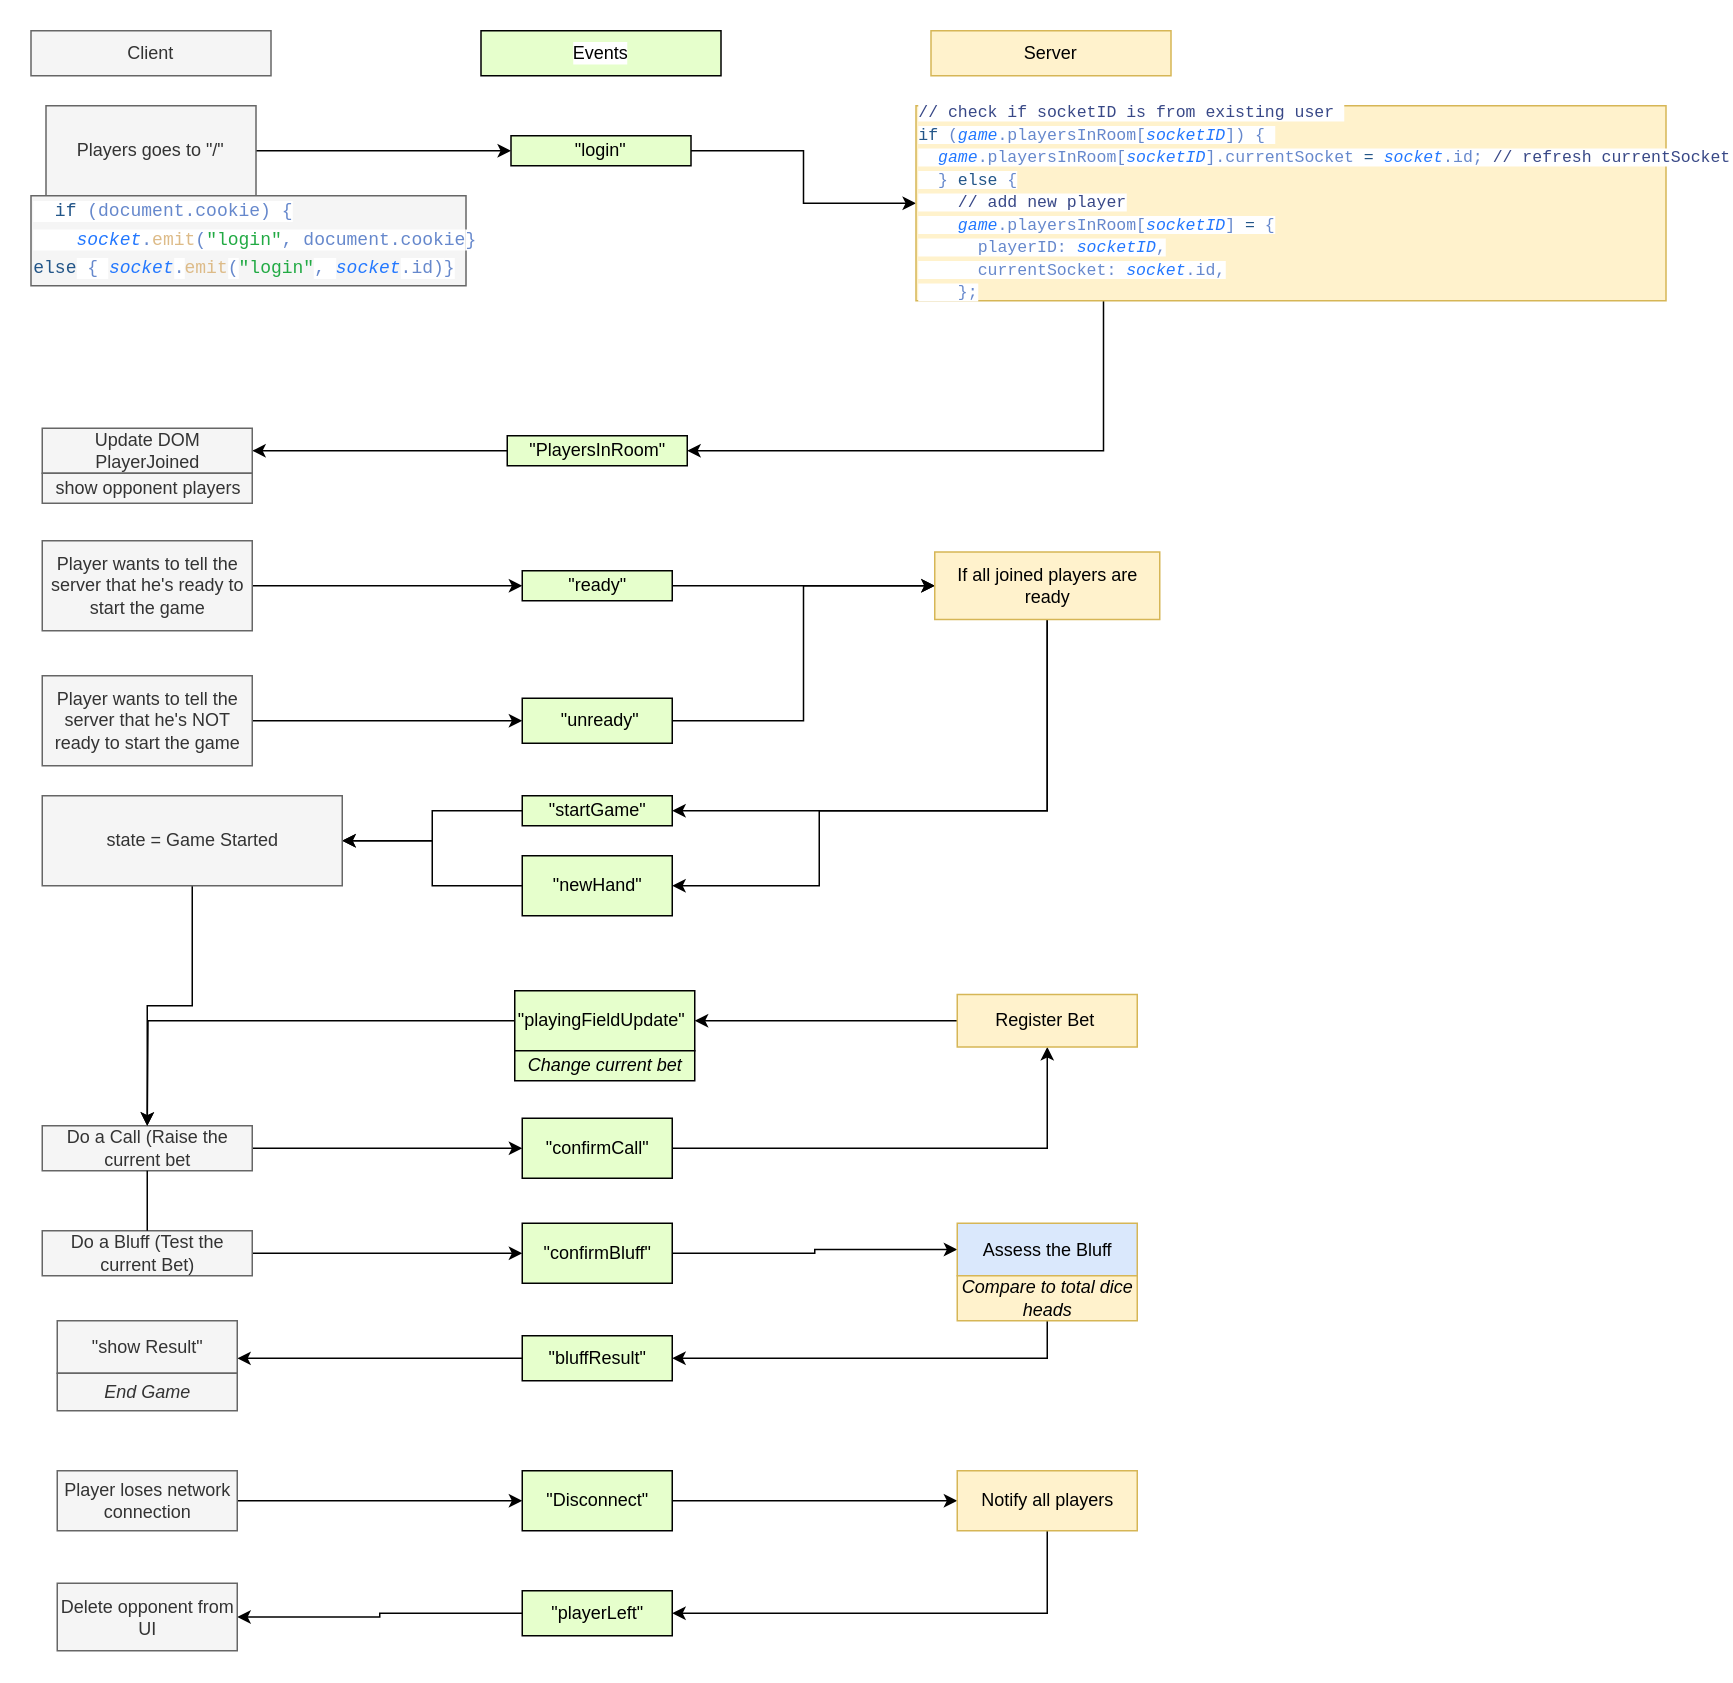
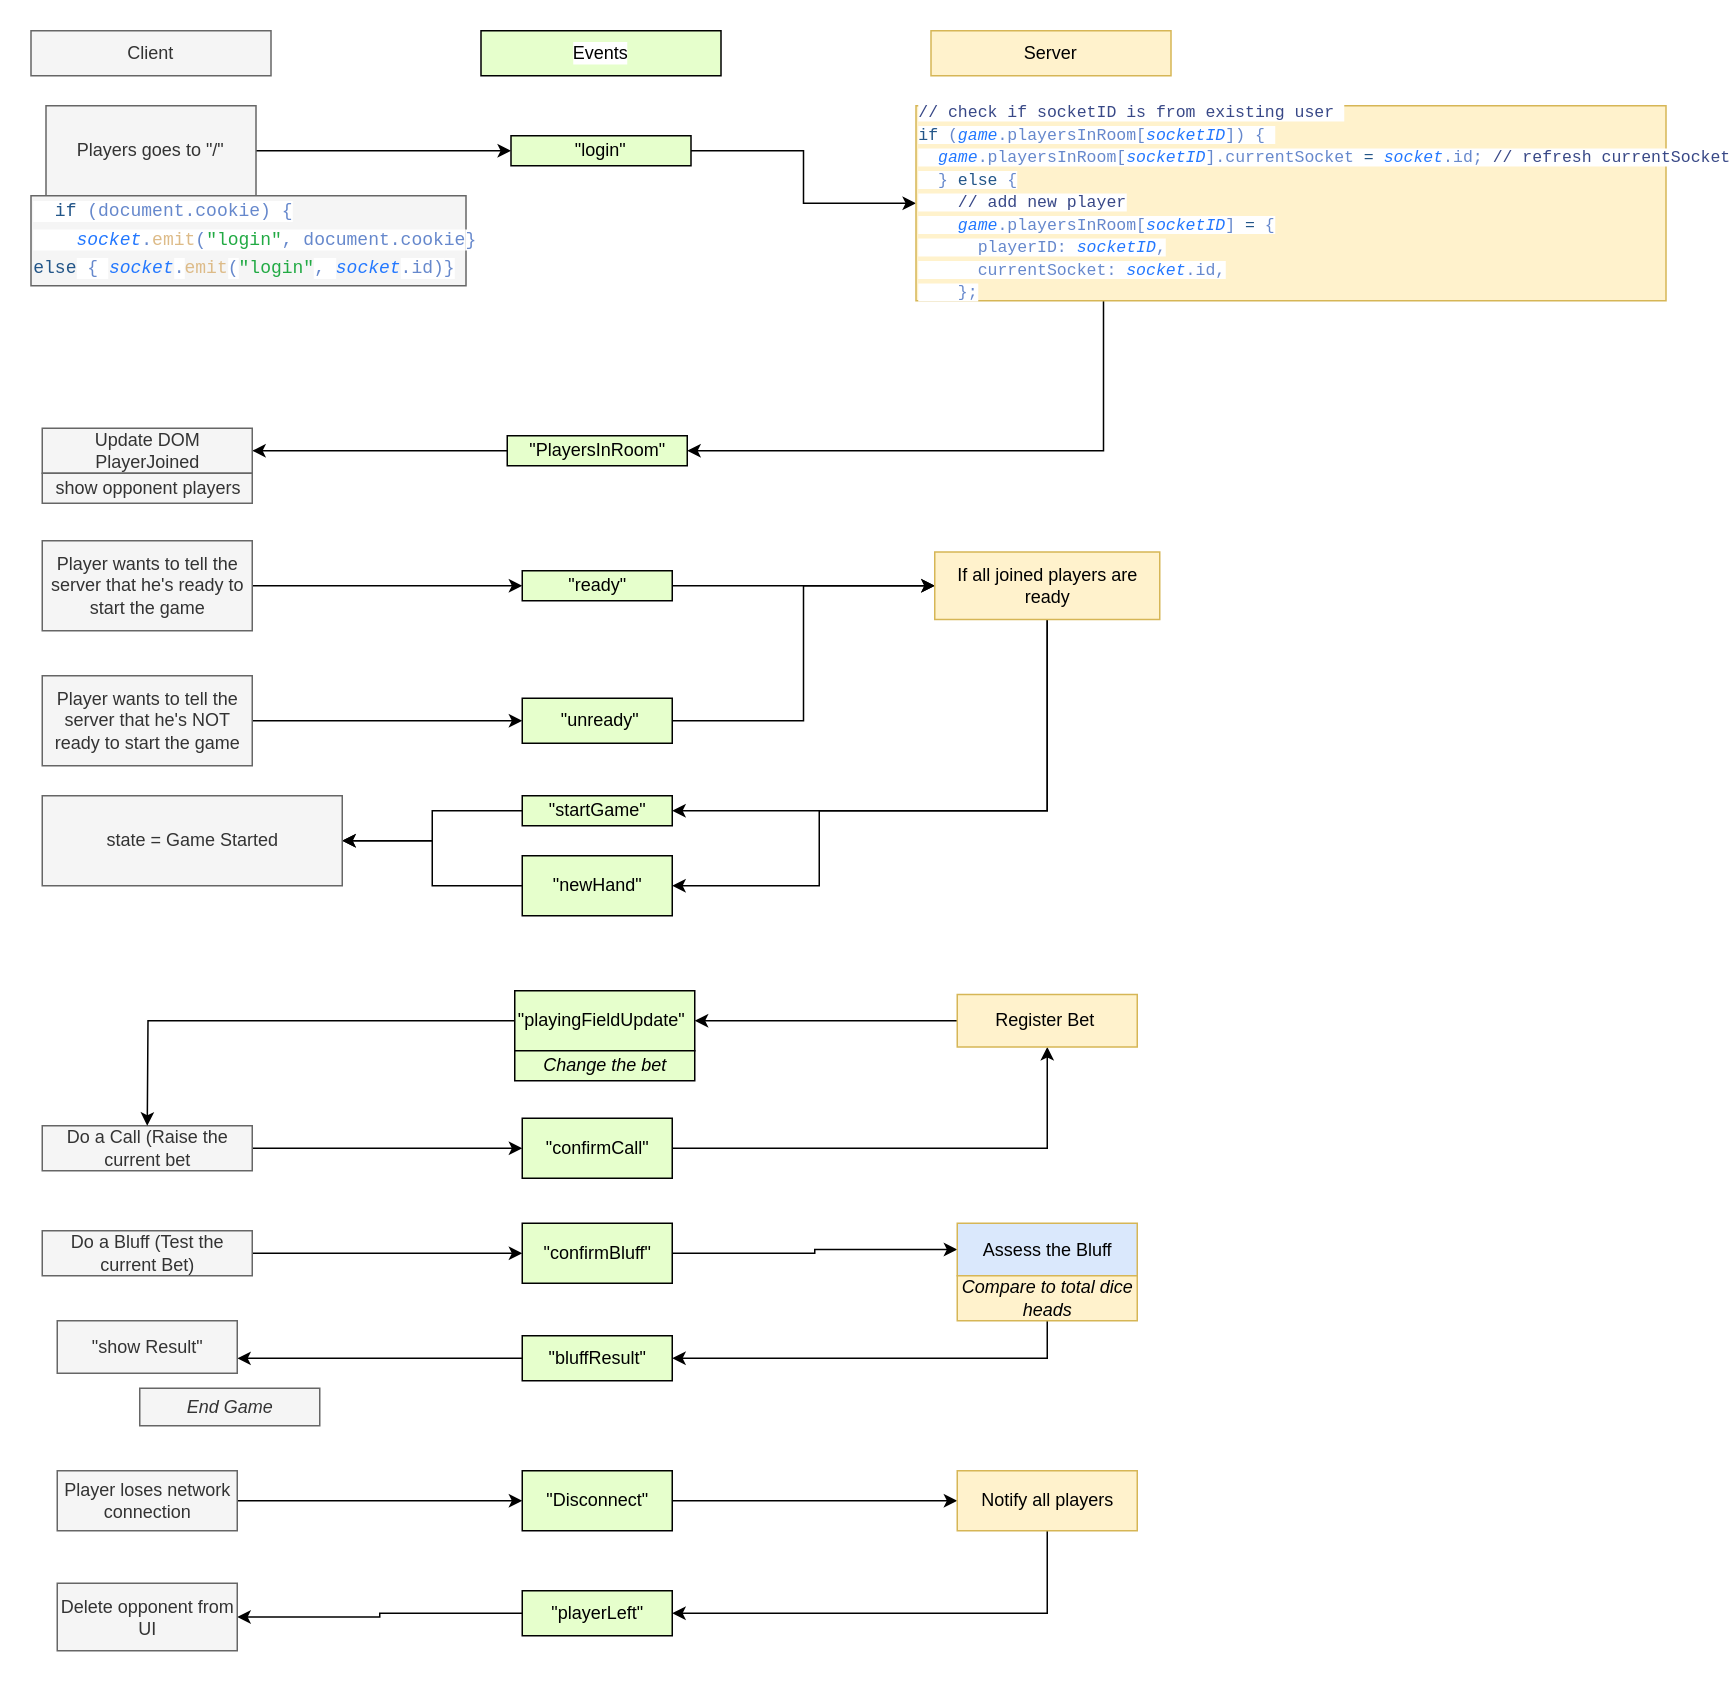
- <mxCell id="35" style="edgeStyle=orthogonalEdgeStyle;rounded=0;orthogonalLoop=1;jettySize=auto;html=1;entryX=0.5;entryY=0;entryDx=0;entryDy=0;" edge="1" parent="1" source="36" target="32"><mxGeometry relative="1" as="geometry" /></mxCell>
- <mxCell id="50" value="&lt;i&gt;Change current bet&lt;/i&gt;" style="rounded=0;whiteSpace=wrap;html=1;strokeColor=#000000;align=center;fillColor=#E6FFCC;" vertex="1" parent="1"><mxGeometry x="342.5" y="700" width="120" height="20" as="geometry" /></mxCell>
+ <mxCell id="50" value="&lt;i&gt;Change the bet&lt;/i&gt;" style="rounded=0;whiteSpace=wrap;html=1;strokeColor=#000000;align=center;fillColor=#E6FFCC;" vertex="1" parent="1"><mxGeometry x="342.5" y="700" width="120" height="20" as="geometry" /></mxCell>
- <mxCell id="37" value="" style="endArrow=none;html=1;entryX=0.5;entryY=1;entryDx=0;entryDy=0;exitX=0.5;exitY=0;exitDx=0;exitDy=0;" edge="1" parent="1" source="34" target="32"><mxGeometry width="50" height="50" relative="1" as="geometry"><mxPoint x="97.5" y="730" as="sourcePoint" /><mxPoint x="377.5" y="700" as="targetPoint" /></mxGeometry></mxCell>
- <mxCell id="57" value="&lt;i&gt;End Game&lt;/i&gt;" style="rounded=0;whiteSpace=wrap;html=1;strokeColor=#666666;fillColor=#f5f5f5;align=center;fontColor=#333333;" vertex="1" parent="1"><mxGeometry x="37.5" y="915" width="120" height="25" as="geometry" /></mxCell>
+ <mxCell id="57" value="&lt;i&gt;End Game&lt;/i&gt;" style="rounded=0;whiteSpace=wrap;html=1;strokeColor=#666666;fillColor=#f5f5f5;align=center;fontColor=#333333;" vertex="1" parent="1"><mxGeometry x="92.5" y="925" width="120" height="25" as="geometry" /></mxCell>
